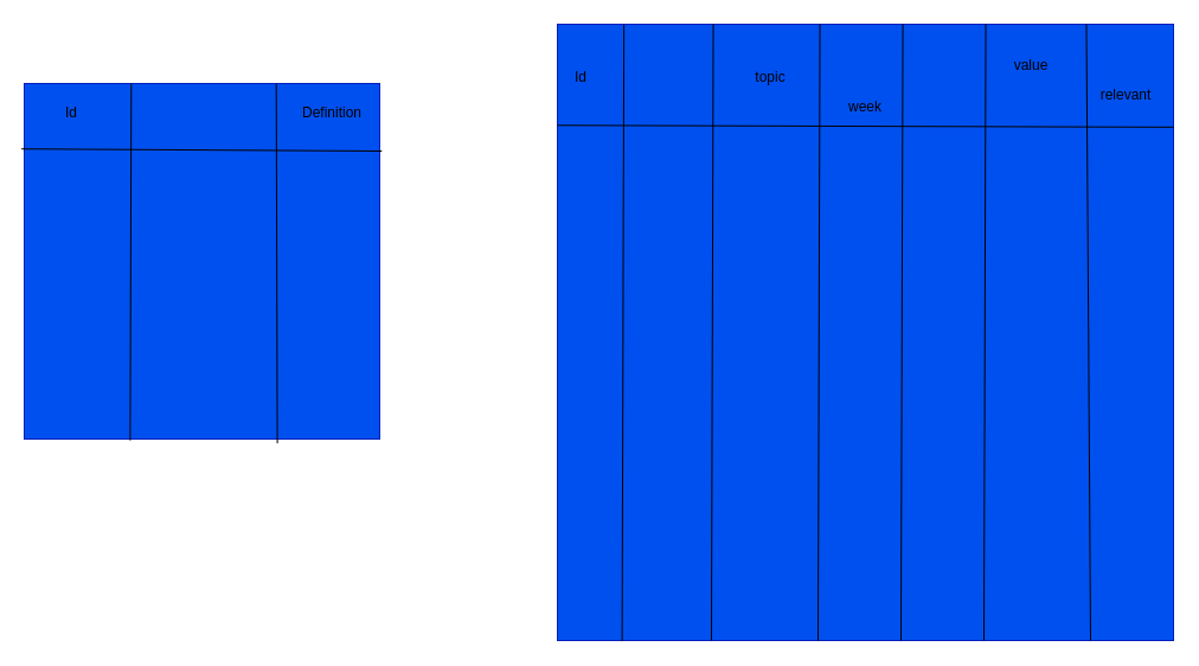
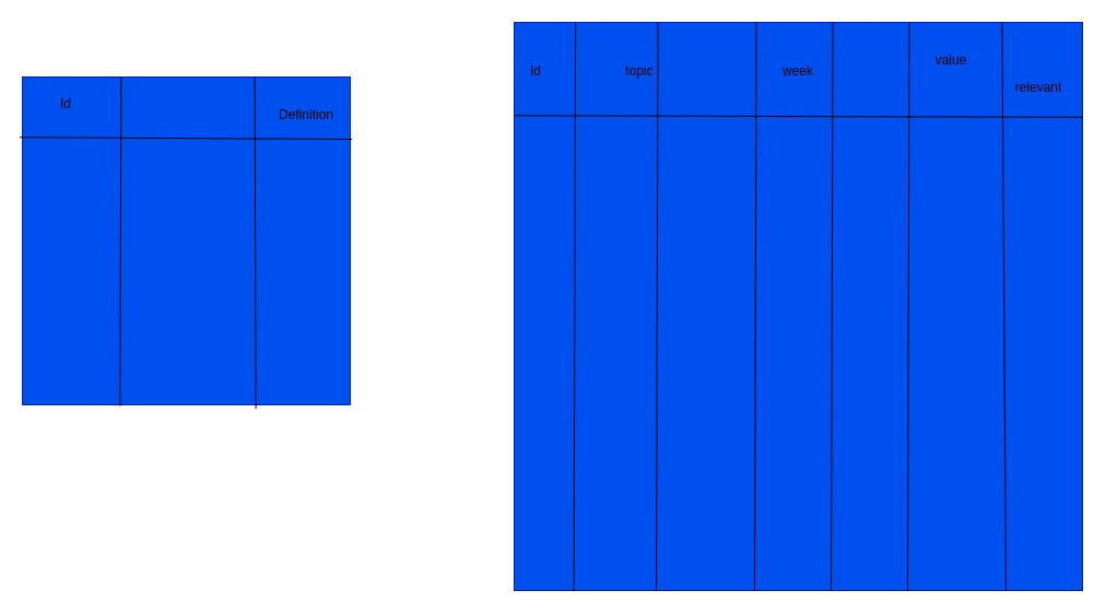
- <mxCell id="17" value="topic" style="text;html=1;strokeColor=none;fillColor=none;align=center;verticalAlign=middle;whiteSpace=wrap;rounded=0;" parent="1" vertex="1"><mxGeometry x="620" y="50" width="60" height="30" as="geometry" /></mxCell>
+ <mxCell id="17" value="topic" style="text;html=1;strokeColor=none;fillColor=none;align=center;verticalAlign=middle;whiteSpace=wrap;rounded=0;" parent="1" vertex="1"><mxGeometry x="555" y="50" width="60" height="30" as="geometry" /></mxCell>
- <mxCell id="18" value="week" style="text;html=1;strokeColor=none;fillColor=none;align=center;verticalAlign=middle;whiteSpace=wrap;rounded=0;" parent="1" vertex="1"><mxGeometry x="700" y="75" width="60" height="30" as="geometry" /></mxCell>
+ <mxCell id="18" value="week" style="text;html=1;strokeColor=none;fillColor=none;align=center;verticalAlign=middle;whiteSpace=wrap;rounded=0;" parent="1" vertex="1"><mxGeometry x="700" y="50" width="60" height="30" as="geometry" /></mxCell>
- <mxCell id="8" value="Definition" style="text;html=1;strokeColor=none;fillColor=none;align=center;verticalAlign=middle;whiteSpace=wrap;rounded=0;" parent="1" vertex="1"><mxGeometry x="250" y="80" width="60" height="30" as="geometry" /></mxCell>
+ <mxCell id="8" value="Definition" style="text;html=1;strokeColor=none;fillColor=none;align=center;verticalAlign=middle;whiteSpace=wrap;rounded=0;" parent="1" vertex="1"><mxGeometry x="250" y="90" width="60" height="30" as="geometry" /></mxCell>
